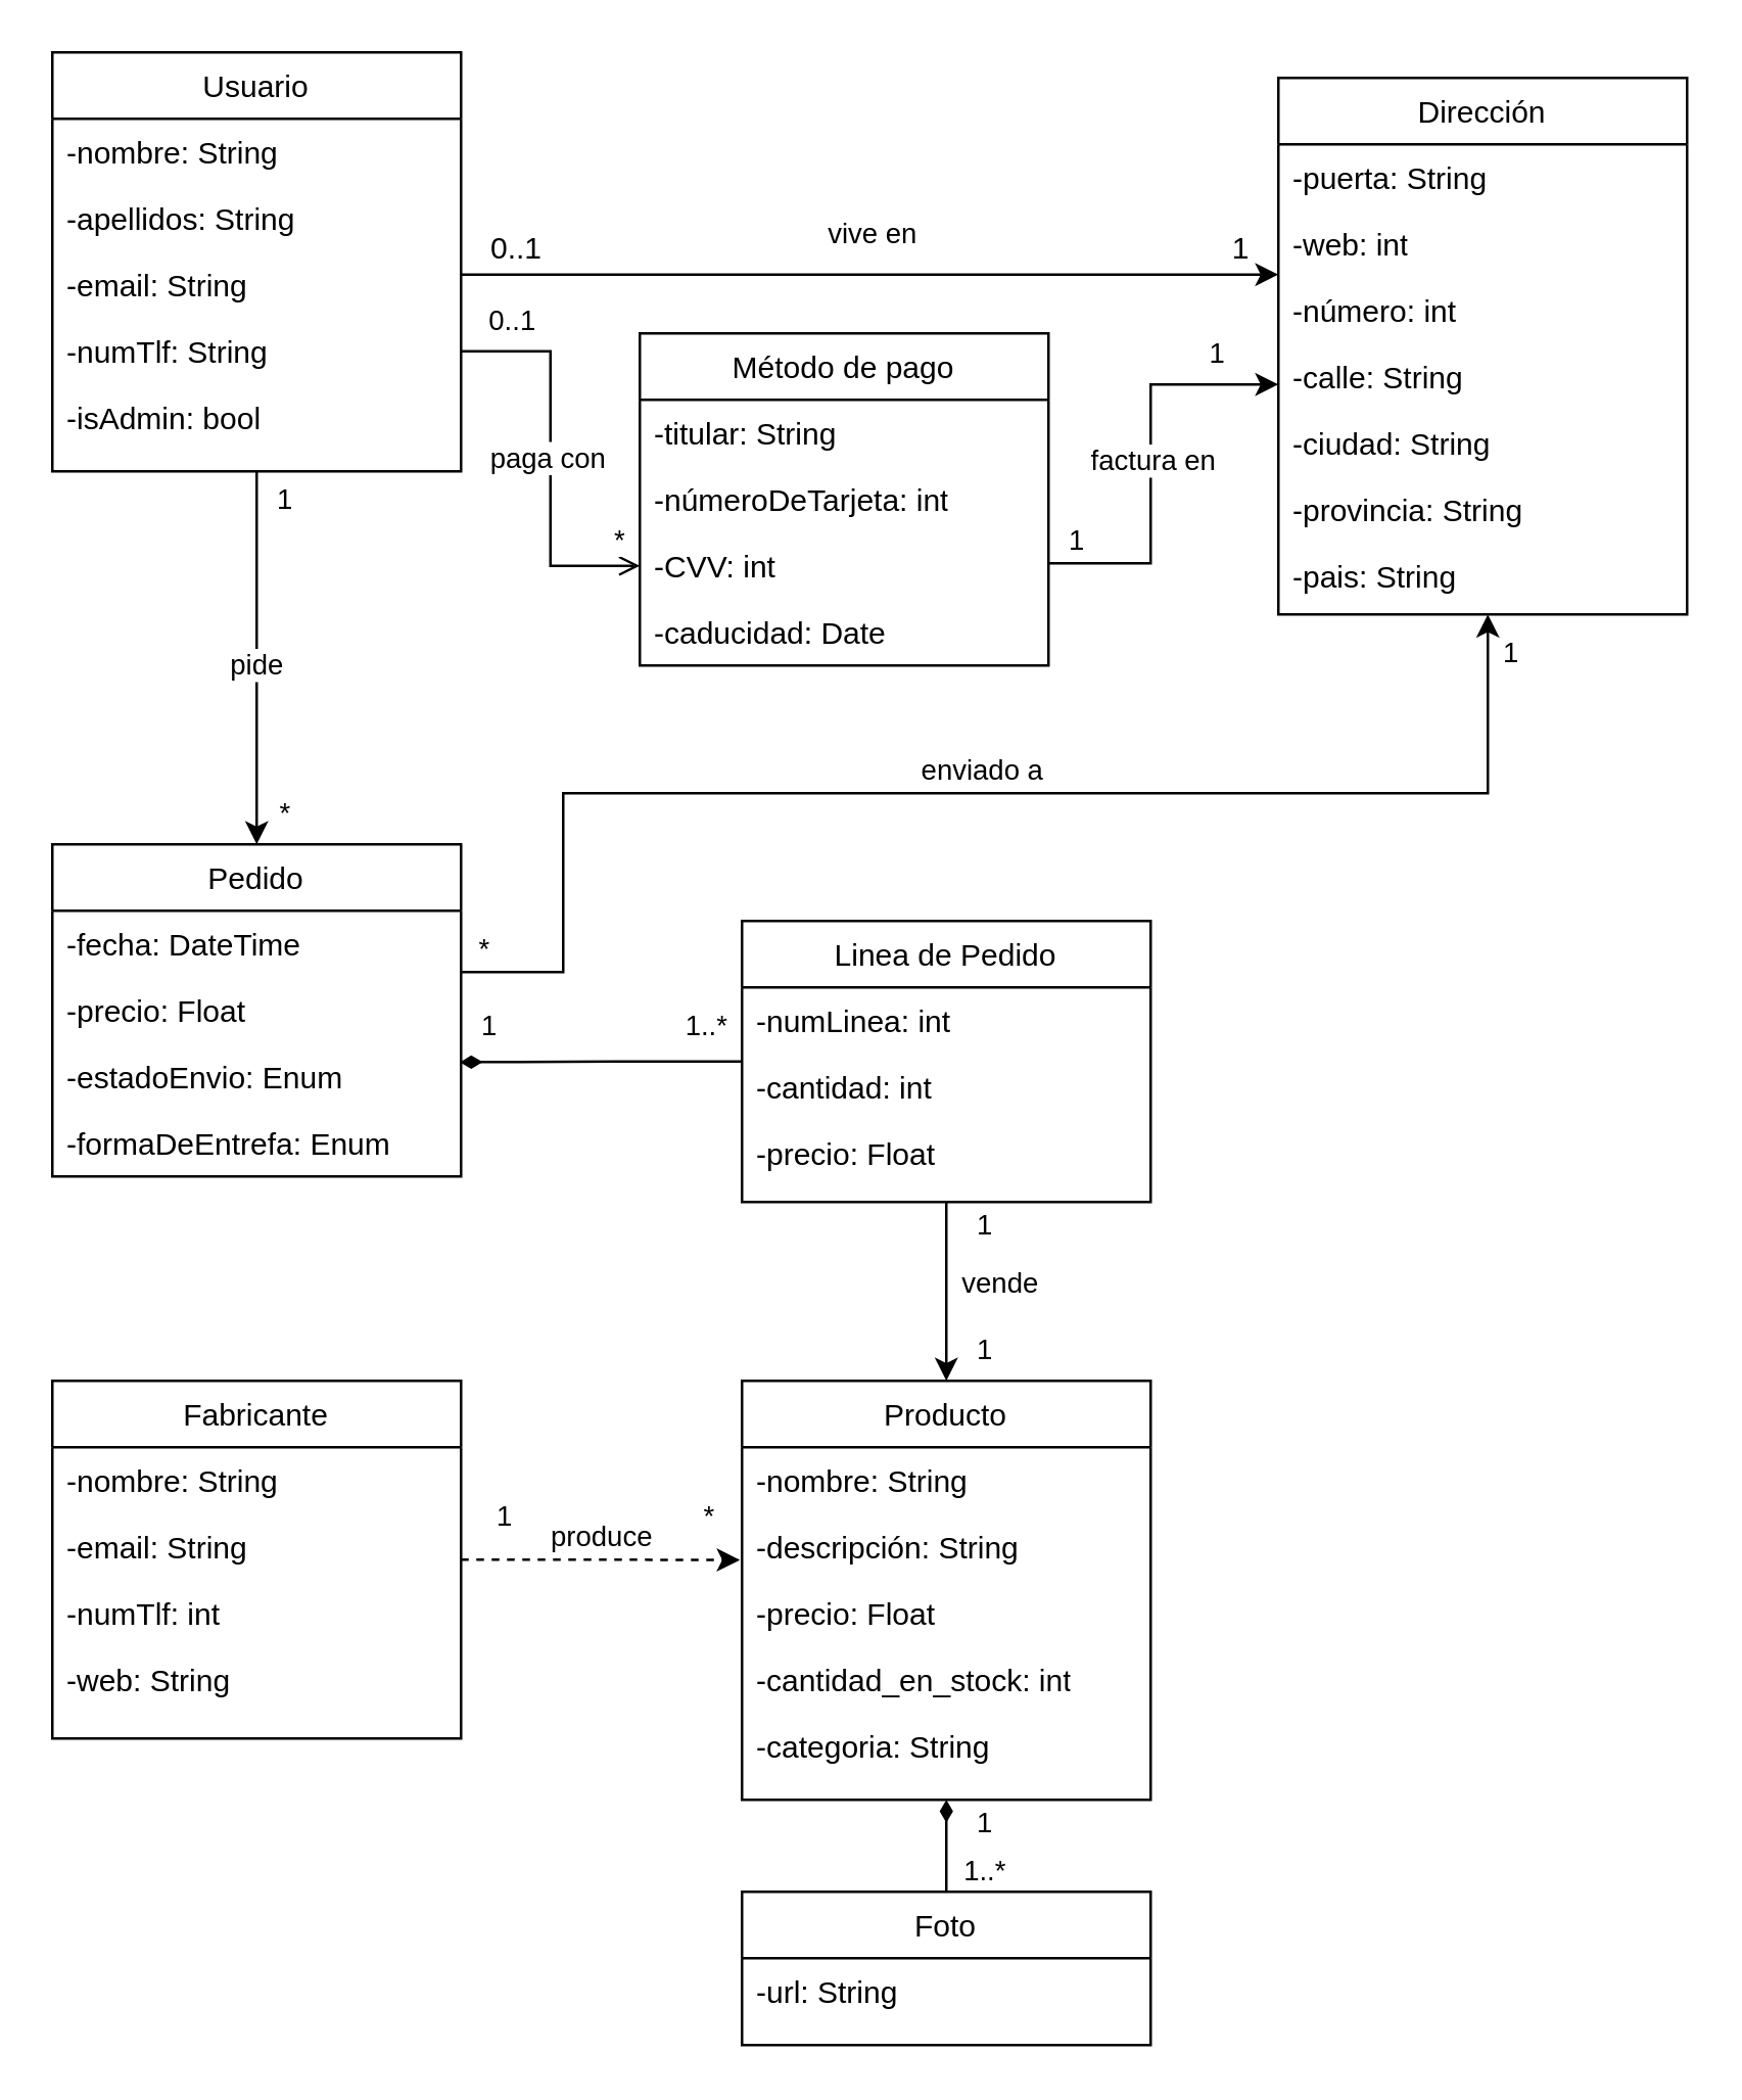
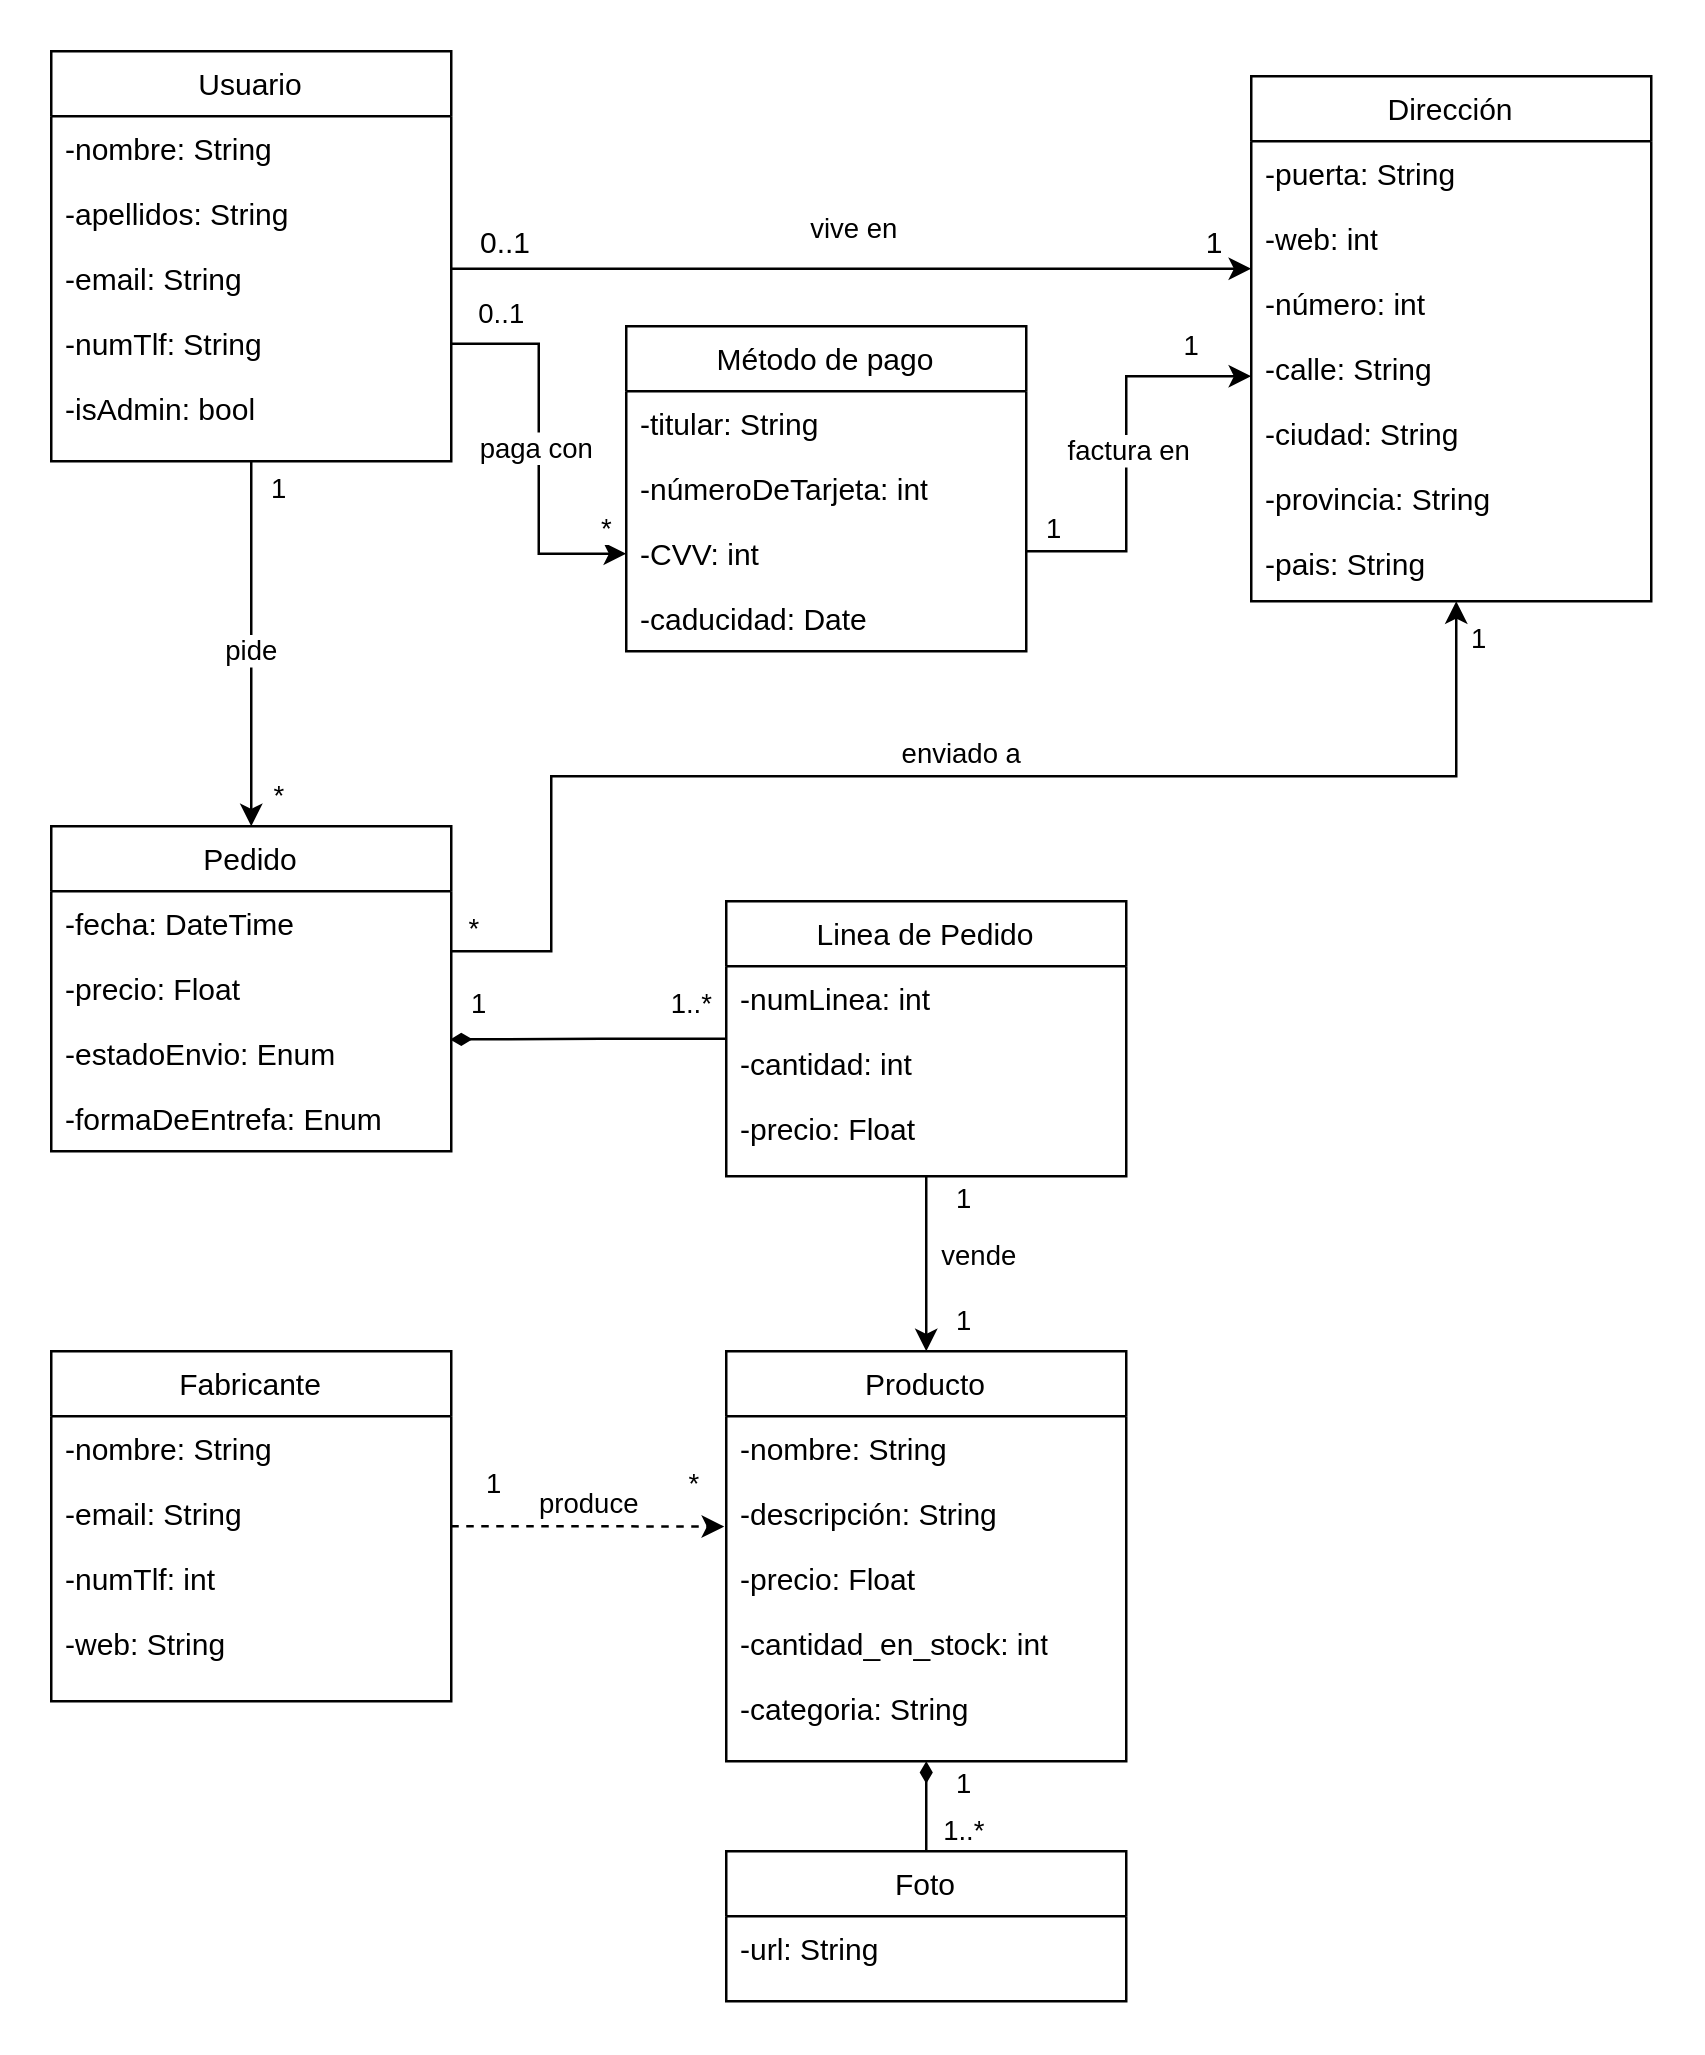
- <mxCell id="44" style="edgeStyle=orthogonalEdgeStyle;rounded=0;orthogonalLoop=1;jettySize=auto;html=1;entryX=0;entryY=0.5;entryDx=0;entryDy=0;endArrow=open;" edge="1" parent="1" source="10" target="37"><mxGeometry relative="1" as="geometry" /></mxCell>
+ <mxCell id="44" style="edgeStyle=orthogonalEdgeStyle;rounded=0;orthogonalLoop=1;jettySize=auto;html=1;entryX=0;entryY=0.5;entryDx=0;entryDy=0;" edge="1" parent="1" source="10" target="37"><mxGeometry relative="1" as="geometry" /></mxCell>
